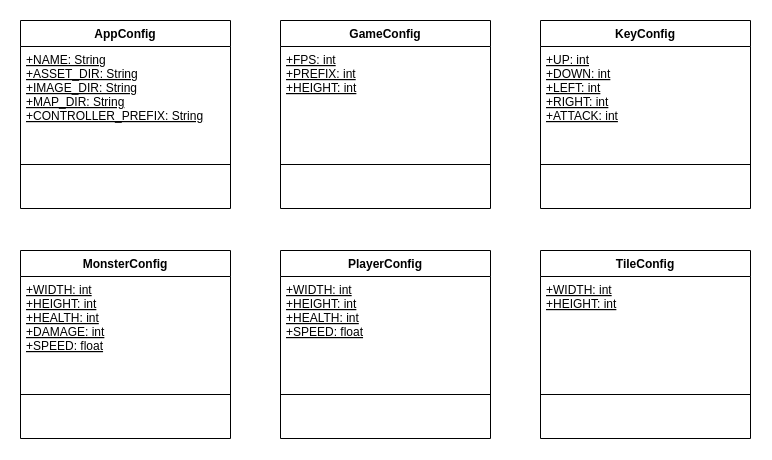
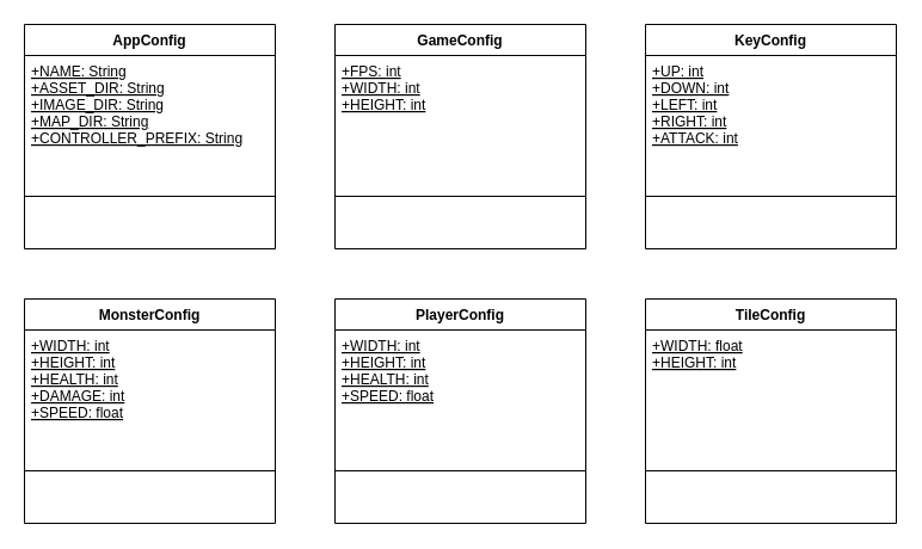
- <mxCell id="3" value="+FPS: int&#10;+PREFIX: int&#10;+HEIGHT: int" style="text;strokeColor=none;fillColor=none;align=left;verticalAlign=top;spacingLeft=4;spacingRight=4;overflow=hidden;rotatable=0;points=[[0,0.5],[1,0.5]];portConstraint=eastwest;fontStyle=4" vertex="1" parent="2"><mxGeometry y="26" width="210" height="74" as="geometry" /></mxCell>
+ <mxCell id="3" value="+FPS: int&#10;+WIDTH: int&#10;+HEIGHT: int" style="text;strokeColor=none;fillColor=none;align=left;verticalAlign=top;spacingLeft=4;spacingRight=4;overflow=hidden;rotatable=0;points=[[0,0.5],[1,0.5]];portConstraint=eastwest;fontStyle=4" vertex="1" parent="2"><mxGeometry y="26" width="210" height="74" as="geometry" /></mxCell>
- <mxCell id="18" value="+WIDTH: int&#10;+HEIGHT: int" style="text;strokeColor=none;fillColor=none;align=left;verticalAlign=top;spacingLeft=4;spacingRight=4;overflow=hidden;rotatable=0;points=[[0,0.5],[1,0.5]];portConstraint=eastwest;fontStyle=4" vertex="1" parent="17"><mxGeometry y="26" width="210" height="74" as="geometry" /></mxCell>
+ <mxCell id="18" value="+WIDTH: float&#10;+HEIGHT: int" style="text;strokeColor=none;fillColor=none;align=left;verticalAlign=top;spacingLeft=4;spacingRight=4;overflow=hidden;rotatable=0;points=[[0,0.5],[1,0.5]];portConstraint=eastwest;fontStyle=4" vertex="1" parent="17"><mxGeometry y="26" width="210" height="74" as="geometry" /></mxCell>
